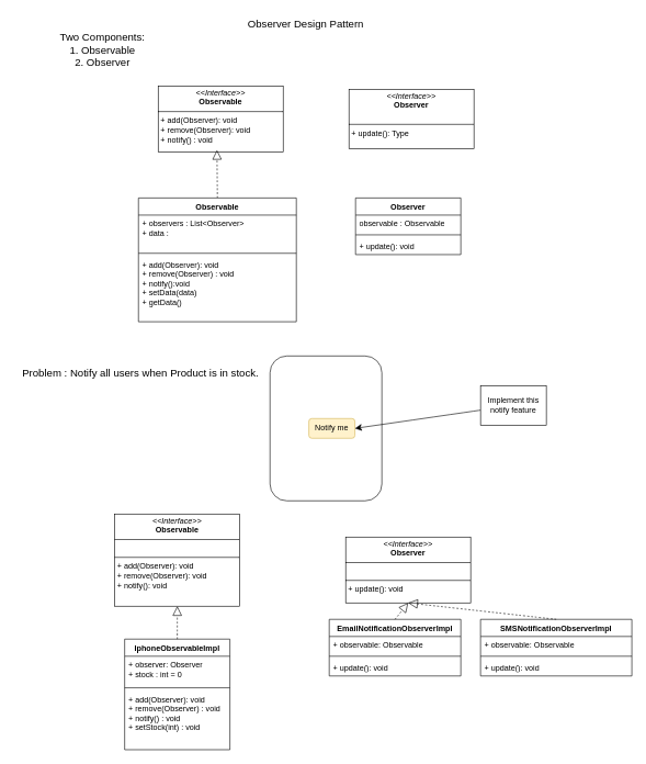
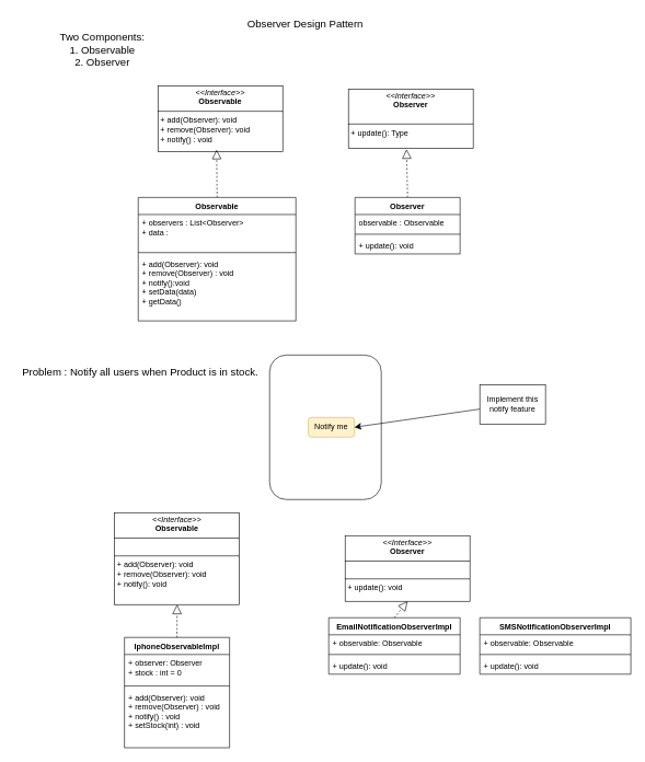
+ <mxCell id="11" value="" style="endArrow=block;dashed=1;endFill=0;endSize=12;html=1;rounded=0;fontSize=12;curved=1;entryX=0.466;entryY=1.017;entryDx=0;entryDy=0;exitX=0.5;exitY=0;exitDx=0;exitDy=0;entryPerimeter=0;" edge="1" parent="1" source="12" target="5"><mxGeometry width="160" relative="1" as="geometry"><mxPoint x="610" y="290" as="sourcePoint" /><mxPoint x="610" y="230" as="targetPoint" /></mxGeometry></mxCell>
- <mxCell id="37" value="" style="endArrow=block;dashed=1;endFill=0;endSize=12;html=1;rounded=0;fontSize=12;curved=1;exitX=0.5;exitY=0;exitDx=0;exitDy=0;entryX=0.5;entryY=1;entryDx=0;entryDy=0;" edge="1" parent="1" source="33" target="22"><mxGeometry width="160" relative="1" as="geometry"><mxPoint x="630" y="950" as="sourcePoint" /><mxPoint x="620" y="880" as="targetPoint" /></mxGeometry></mxCell>
